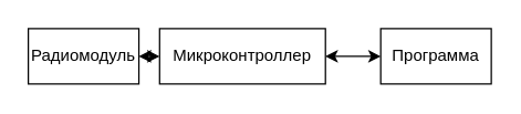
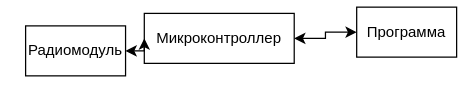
- <mxCell id="3" value="Микроконтроллер" style="rounded=0;whiteSpace=wrap;html=1;" vertex="1" parent="1"><mxGeometry x="115" y="20" width="120" height="40" as="geometry" /></mxCell>
+ <mxCell id="3" value="Микроконтроллер" style="rounded=0;whiteSpace=wrap;html=1;" vertex="1" parent="1"><mxGeometry x="115" y="10" width="120" height="40" as="geometry" /></mxCell>
- <mxCell id="6" value="Программа" style="rounded=0;whiteSpace=wrap;html=1;" vertex="1" parent="1"><mxGeometry x="275" y="20" width="80" height="40" as="geometry" /></mxCell>
+ <mxCell id="6" value="Программа" style="rounded=0;whiteSpace=wrap;html=1;" vertex="1" parent="1"><mxGeometry x="285" y="5" width="80" height="40" as="geometry" /></mxCell>
